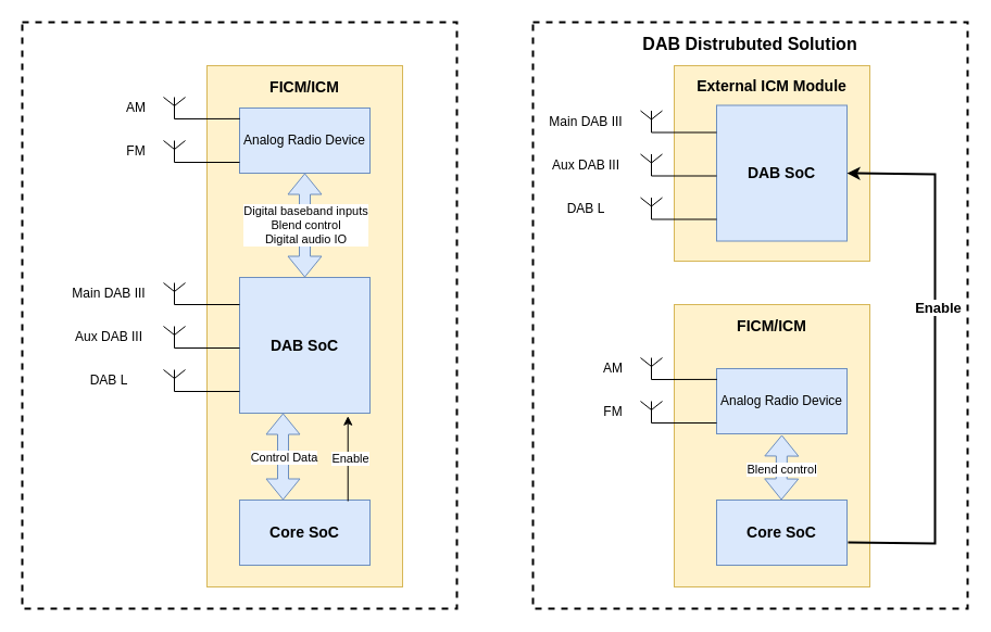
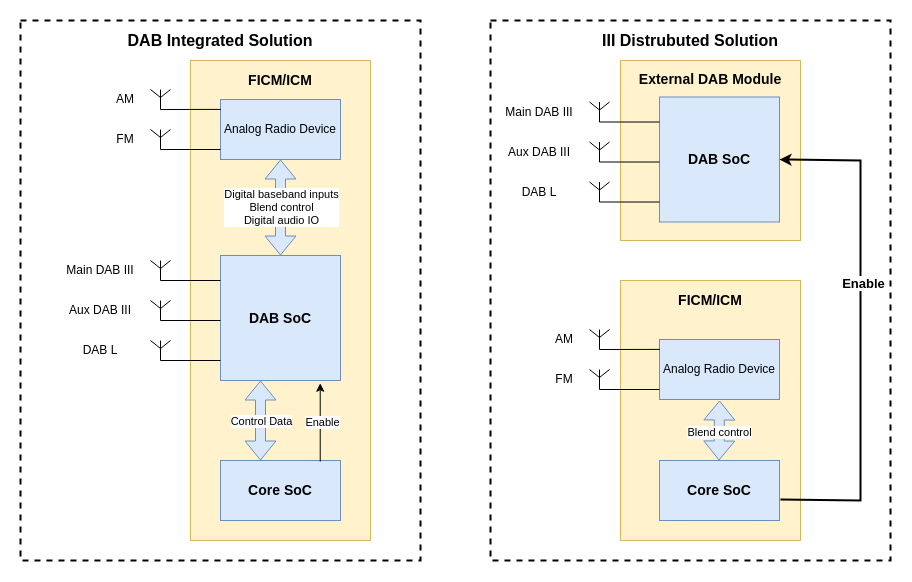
+ <mxCell id="30" value="DAB Integrated Solution" style="text;strokeColor=none;align=center;fillColor=none;html=1;verticalAlign=middle;whiteSpace=wrap;rounded=0;fontSize=16;fontStyle=1" vertex="1" parent="1"><mxGeometry x="20" y="20" width="400" height="40" as="geometry" /></mxCell>
- <mxCell id="57" value="DAB Distrubuted Solution" style="text;strokeColor=none;align=center;fillColor=none;html=1;verticalAlign=middle;whiteSpace=wrap;rounded=0;fontSize=16;fontStyle=1" vertex="1" parent="1"><mxGeometry x="490" y="20" width="400" height="40" as="geometry" /></mxCell>
+ <mxCell id="57" value="III Distrubuted Solution" style="text;strokeColor=none;align=center;fillColor=none;html=1;verticalAlign=middle;whiteSpace=wrap;rounded=0;fontSize=16;fontStyle=1" vertex="1" parent="1"><mxGeometry x="490" y="20" width="400" height="40" as="geometry" /></mxCell>
- <mxCell id="53" value="External ICM Module" style="text;strokeColor=none;align=center;fillColor=none;html=1;verticalAlign=middle;whiteSpace=wrap;rounded=0;fontSize=14;fontStyle=1" vertex="1" parent="1"><mxGeometry x="620" y="59" width="180" height="40" as="geometry" /></mxCell>
+ <mxCell id="53" value="External DAB Module" style="text;strokeColor=none;align=center;fillColor=none;html=1;verticalAlign=middle;whiteSpace=wrap;rounded=0;fontSize=14;fontStyle=1" vertex="1" parent="1"><mxGeometry x="620" y="59" width="180" height="40" as="geometry" /></mxCell>
